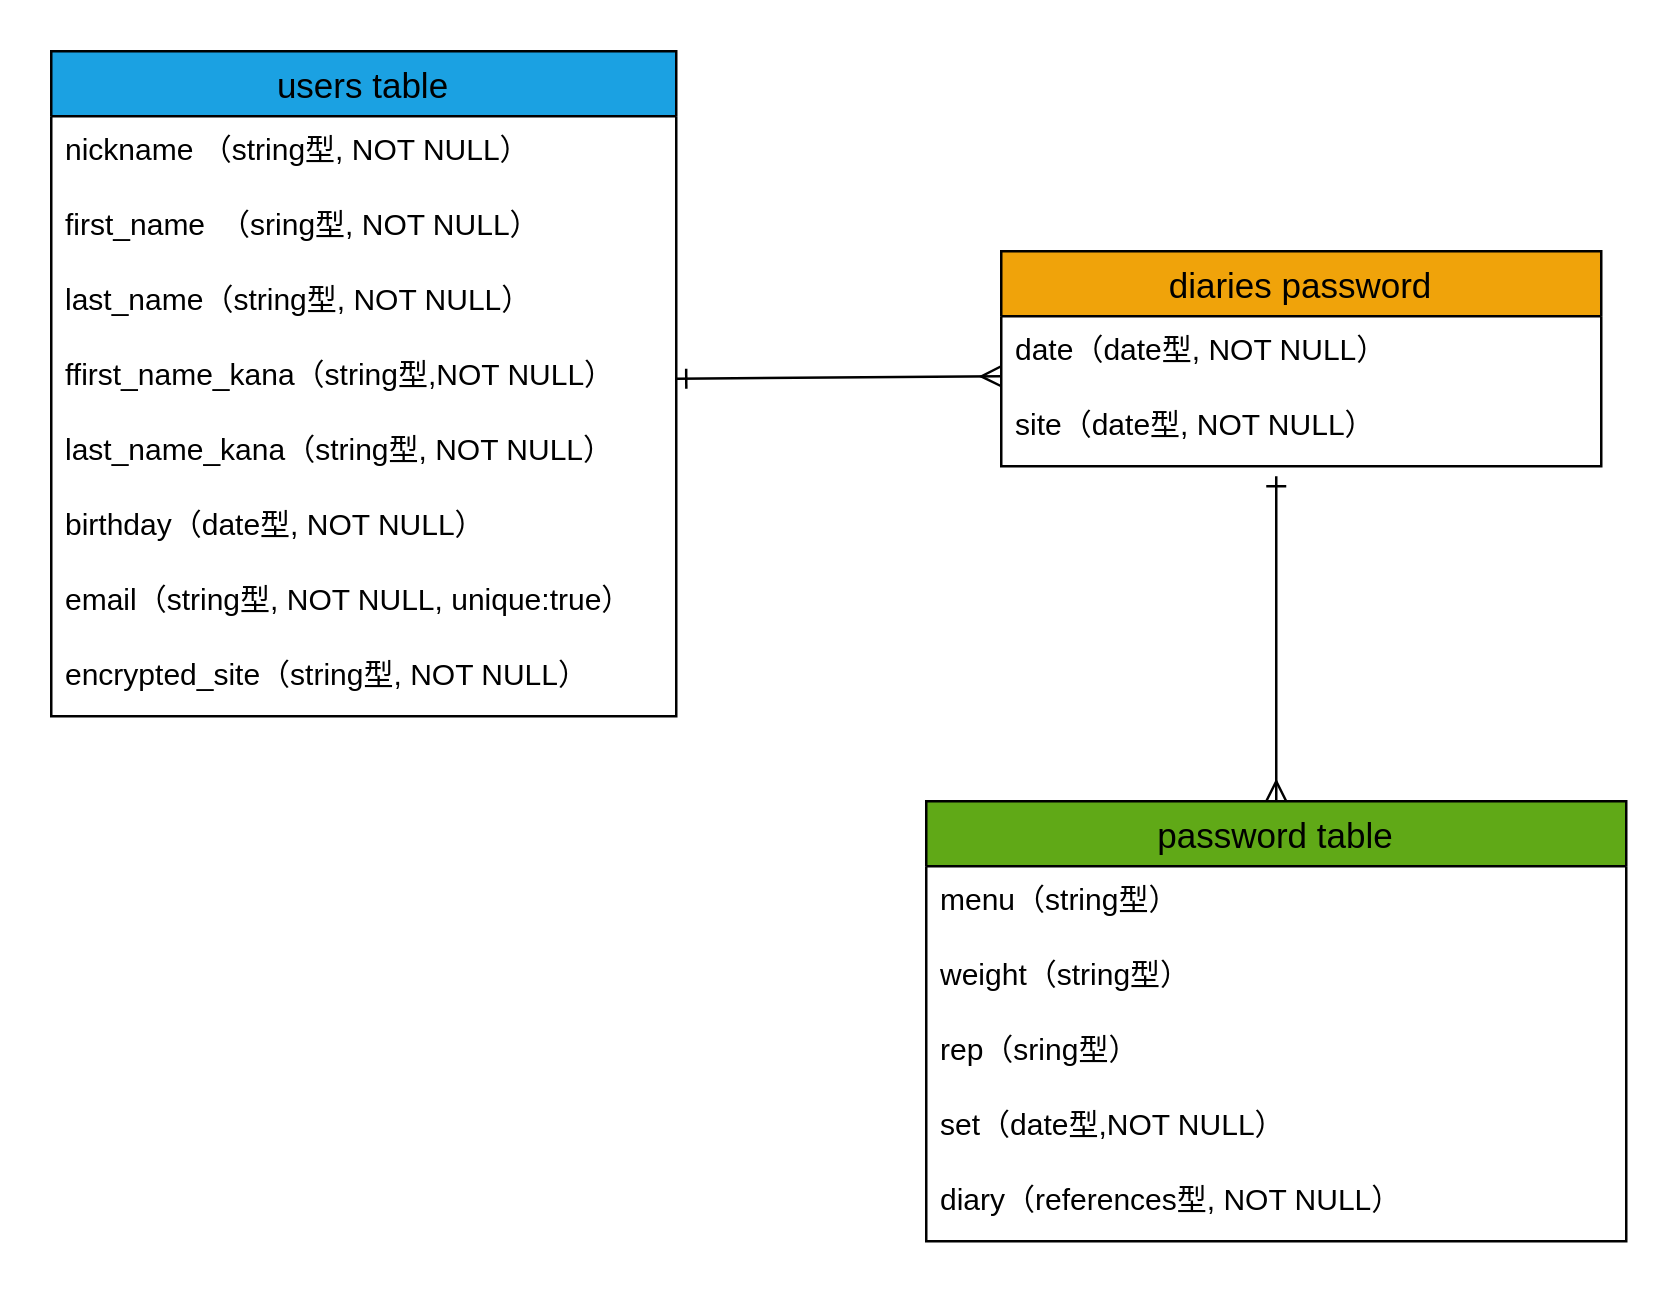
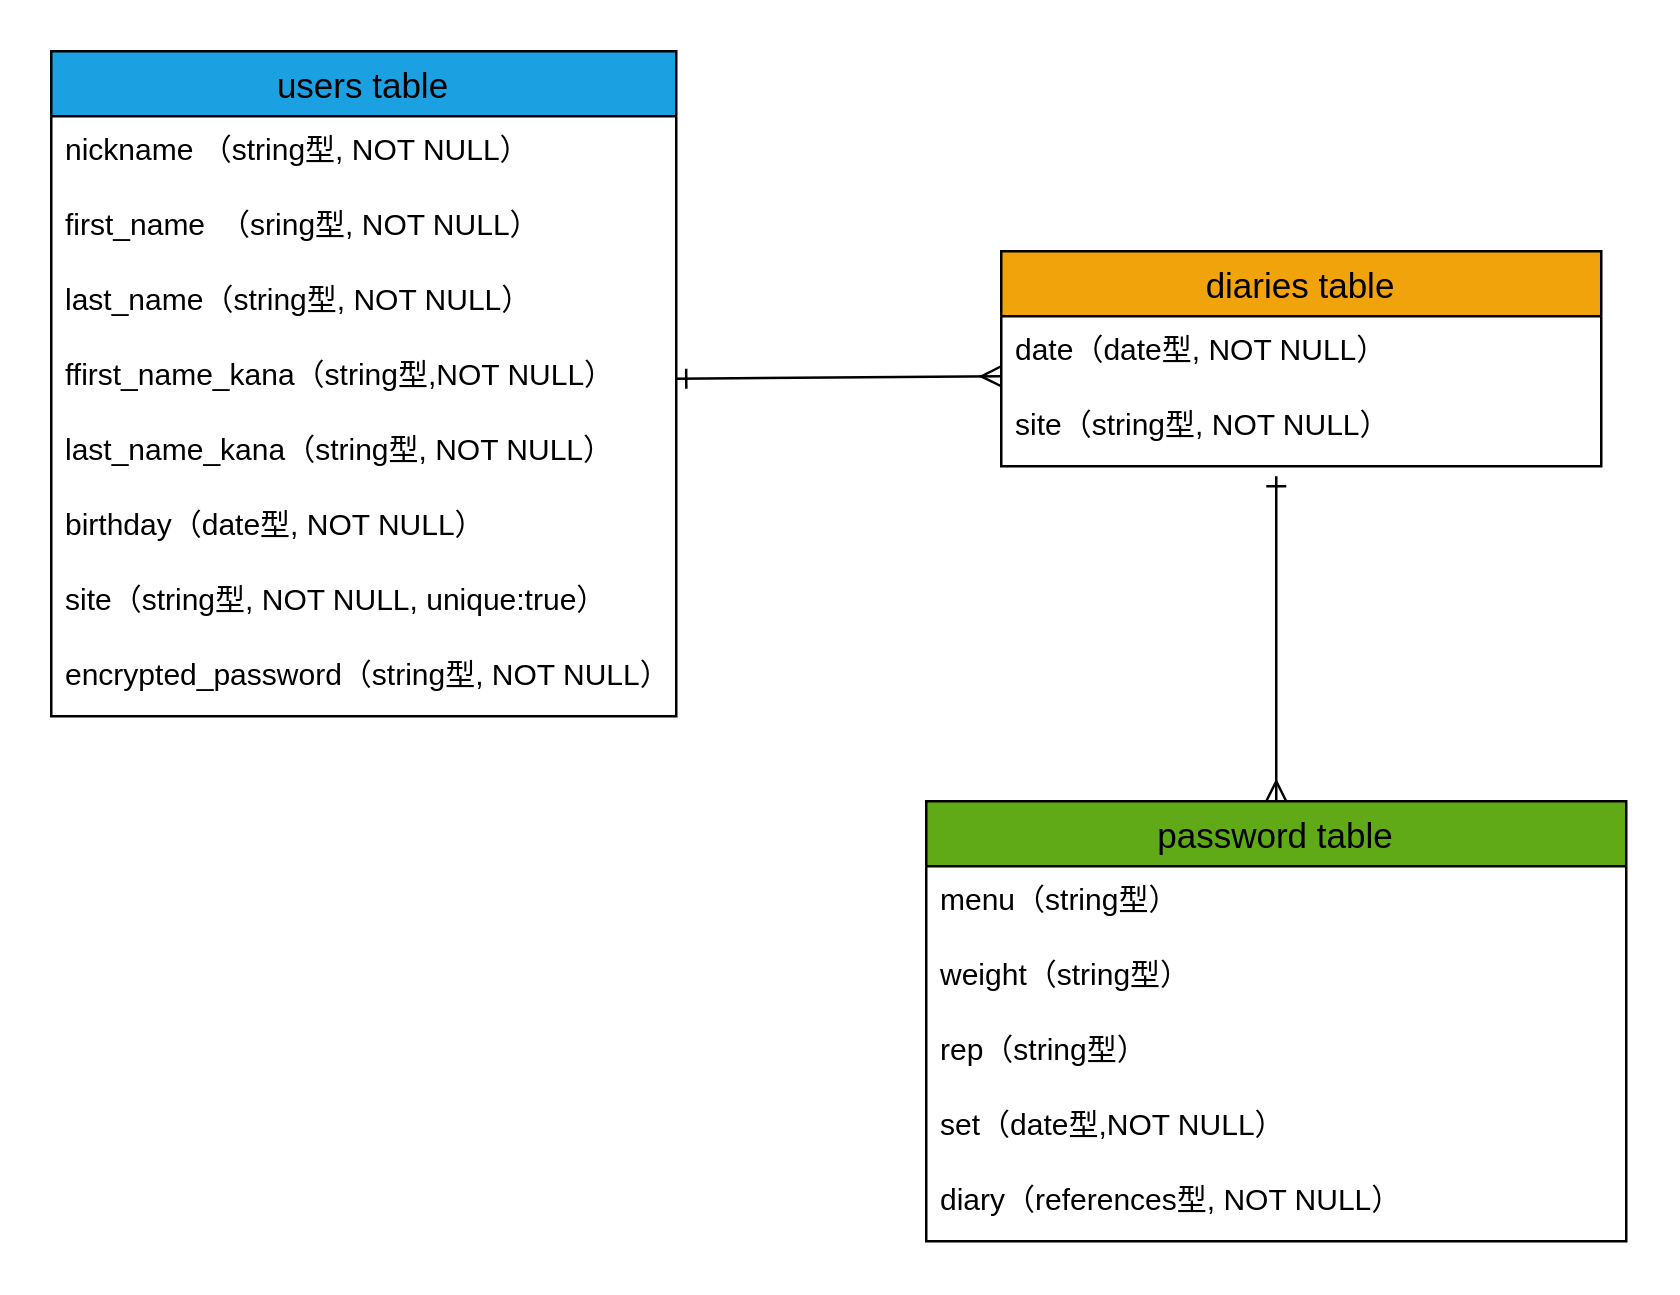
- <mxCell id="11" value="diaries password" style="swimlane;fontStyle=0;childLayout=stackLayout;horizontal=1;startSize=26;horizontalStack=0;resizeParent=1;resizeParentMax=0;resizeLast=0;collapsible=1;marginBottom=0;align=center;fontSize=14;fillColor=#f0a30a;fontColor=#000000;strokeColor=#000000;" parent="1" vertex="1"><mxGeometry x="400" y="100" width="240" height="86" as="geometry" /></mxCell>
+ <mxCell id="11" value="diaries table" style="swimlane;fontStyle=0;childLayout=stackLayout;horizontal=1;startSize=26;horizontalStack=0;resizeParent=1;resizeParentMax=0;resizeLast=0;collapsible=1;marginBottom=0;align=center;fontSize=14;fillColor=#f0a30a;fontColor=#000000;strokeColor=#000000;" parent="1" vertex="1"><mxGeometry x="400" y="100" width="240" height="86" as="geometry" /></mxCell>
- <mxCell id="13" value="site（date型, NOT NULL）" style="text;strokeColor=none;fillColor=none;spacingLeft=4;spacingRight=4;overflow=hidden;rotatable=0;points=[[0,0.5],[1,0.5]];portConstraint=eastwest;fontSize=12;" parent="11" vertex="1"><mxGeometry y="56" width="240" height="30" as="geometry" /></mxCell>
+ <mxCell id="13" value="site（string型, NOT NULL）" style="text;strokeColor=none;fillColor=none;spacingLeft=4;spacingRight=4;overflow=hidden;rotatable=0;points=[[0,0.5],[1,0.5]];portConstraint=eastwest;fontSize=12;" parent="11" vertex="1"><mxGeometry y="56" width="240" height="30" as="geometry" /></mxCell>
- <mxCell id="9" value="email（string型, NOT NULL, unique:true）" style="text;strokeColor=none;fillColor=none;spacingLeft=4;spacingRight=4;overflow=hidden;rotatable=0;points=[[0,0.5],[1,0.5]];portConstraint=eastwest;fontSize=12;" parent="2" vertex="1"><mxGeometry y="206" width="250" height="30" as="geometry" /></mxCell>
+ <mxCell id="9" value="site（string型, NOT NULL, unique:true）" style="text;strokeColor=none;fillColor=none;spacingLeft=4;spacingRight=4;overflow=hidden;rotatable=0;points=[[0,0.5],[1,0.5]];portConstraint=eastwest;fontSize=12;" parent="2" vertex="1"><mxGeometry y="206" width="250" height="30" as="geometry" /></mxCell>
- <mxCell id="10" value="encrypted_site（string型, NOT NULL）" style="text;strokeColor=none;fillColor=none;spacingLeft=4;spacingRight=4;overflow=hidden;rotatable=0;points=[[0,0.5],[1,0.5]];portConstraint=eastwest;fontSize=12;" parent="2" vertex="1"><mxGeometry y="236" width="250" height="30" as="geometry" /></mxCell>
+ <mxCell id="10" value="encrypted_password（string型, NOT NULL）" style="text;strokeColor=none;fillColor=none;spacingLeft=4;spacingRight=4;overflow=hidden;rotatable=0;points=[[0,0.5],[1,0.5]];portConstraint=eastwest;fontSize=12;" parent="2" vertex="1"><mxGeometry y="236" width="250" height="30" as="geometry" /></mxCell>
- <mxCell id="18" value="rep（sring型）" style="text;strokeColor=none;fillColor=none;spacingLeft=4;spacingRight=4;overflow=hidden;rotatable=0;points=[[0,0.5],[1,0.5]];portConstraint=eastwest;fontSize=12;" parent="15" vertex="1"><mxGeometry y="86" width="280" height="30" as="geometry" /></mxCell>
+ <mxCell id="18" value="rep（string型）" style="text;strokeColor=none;fillColor=none;spacingLeft=4;spacingRight=4;overflow=hidden;rotatable=0;points=[[0,0.5],[1,0.5]];portConstraint=eastwest;fontSize=12;" parent="15" vertex="1"><mxGeometry y="86" width="280" height="30" as="geometry" /></mxCell>
